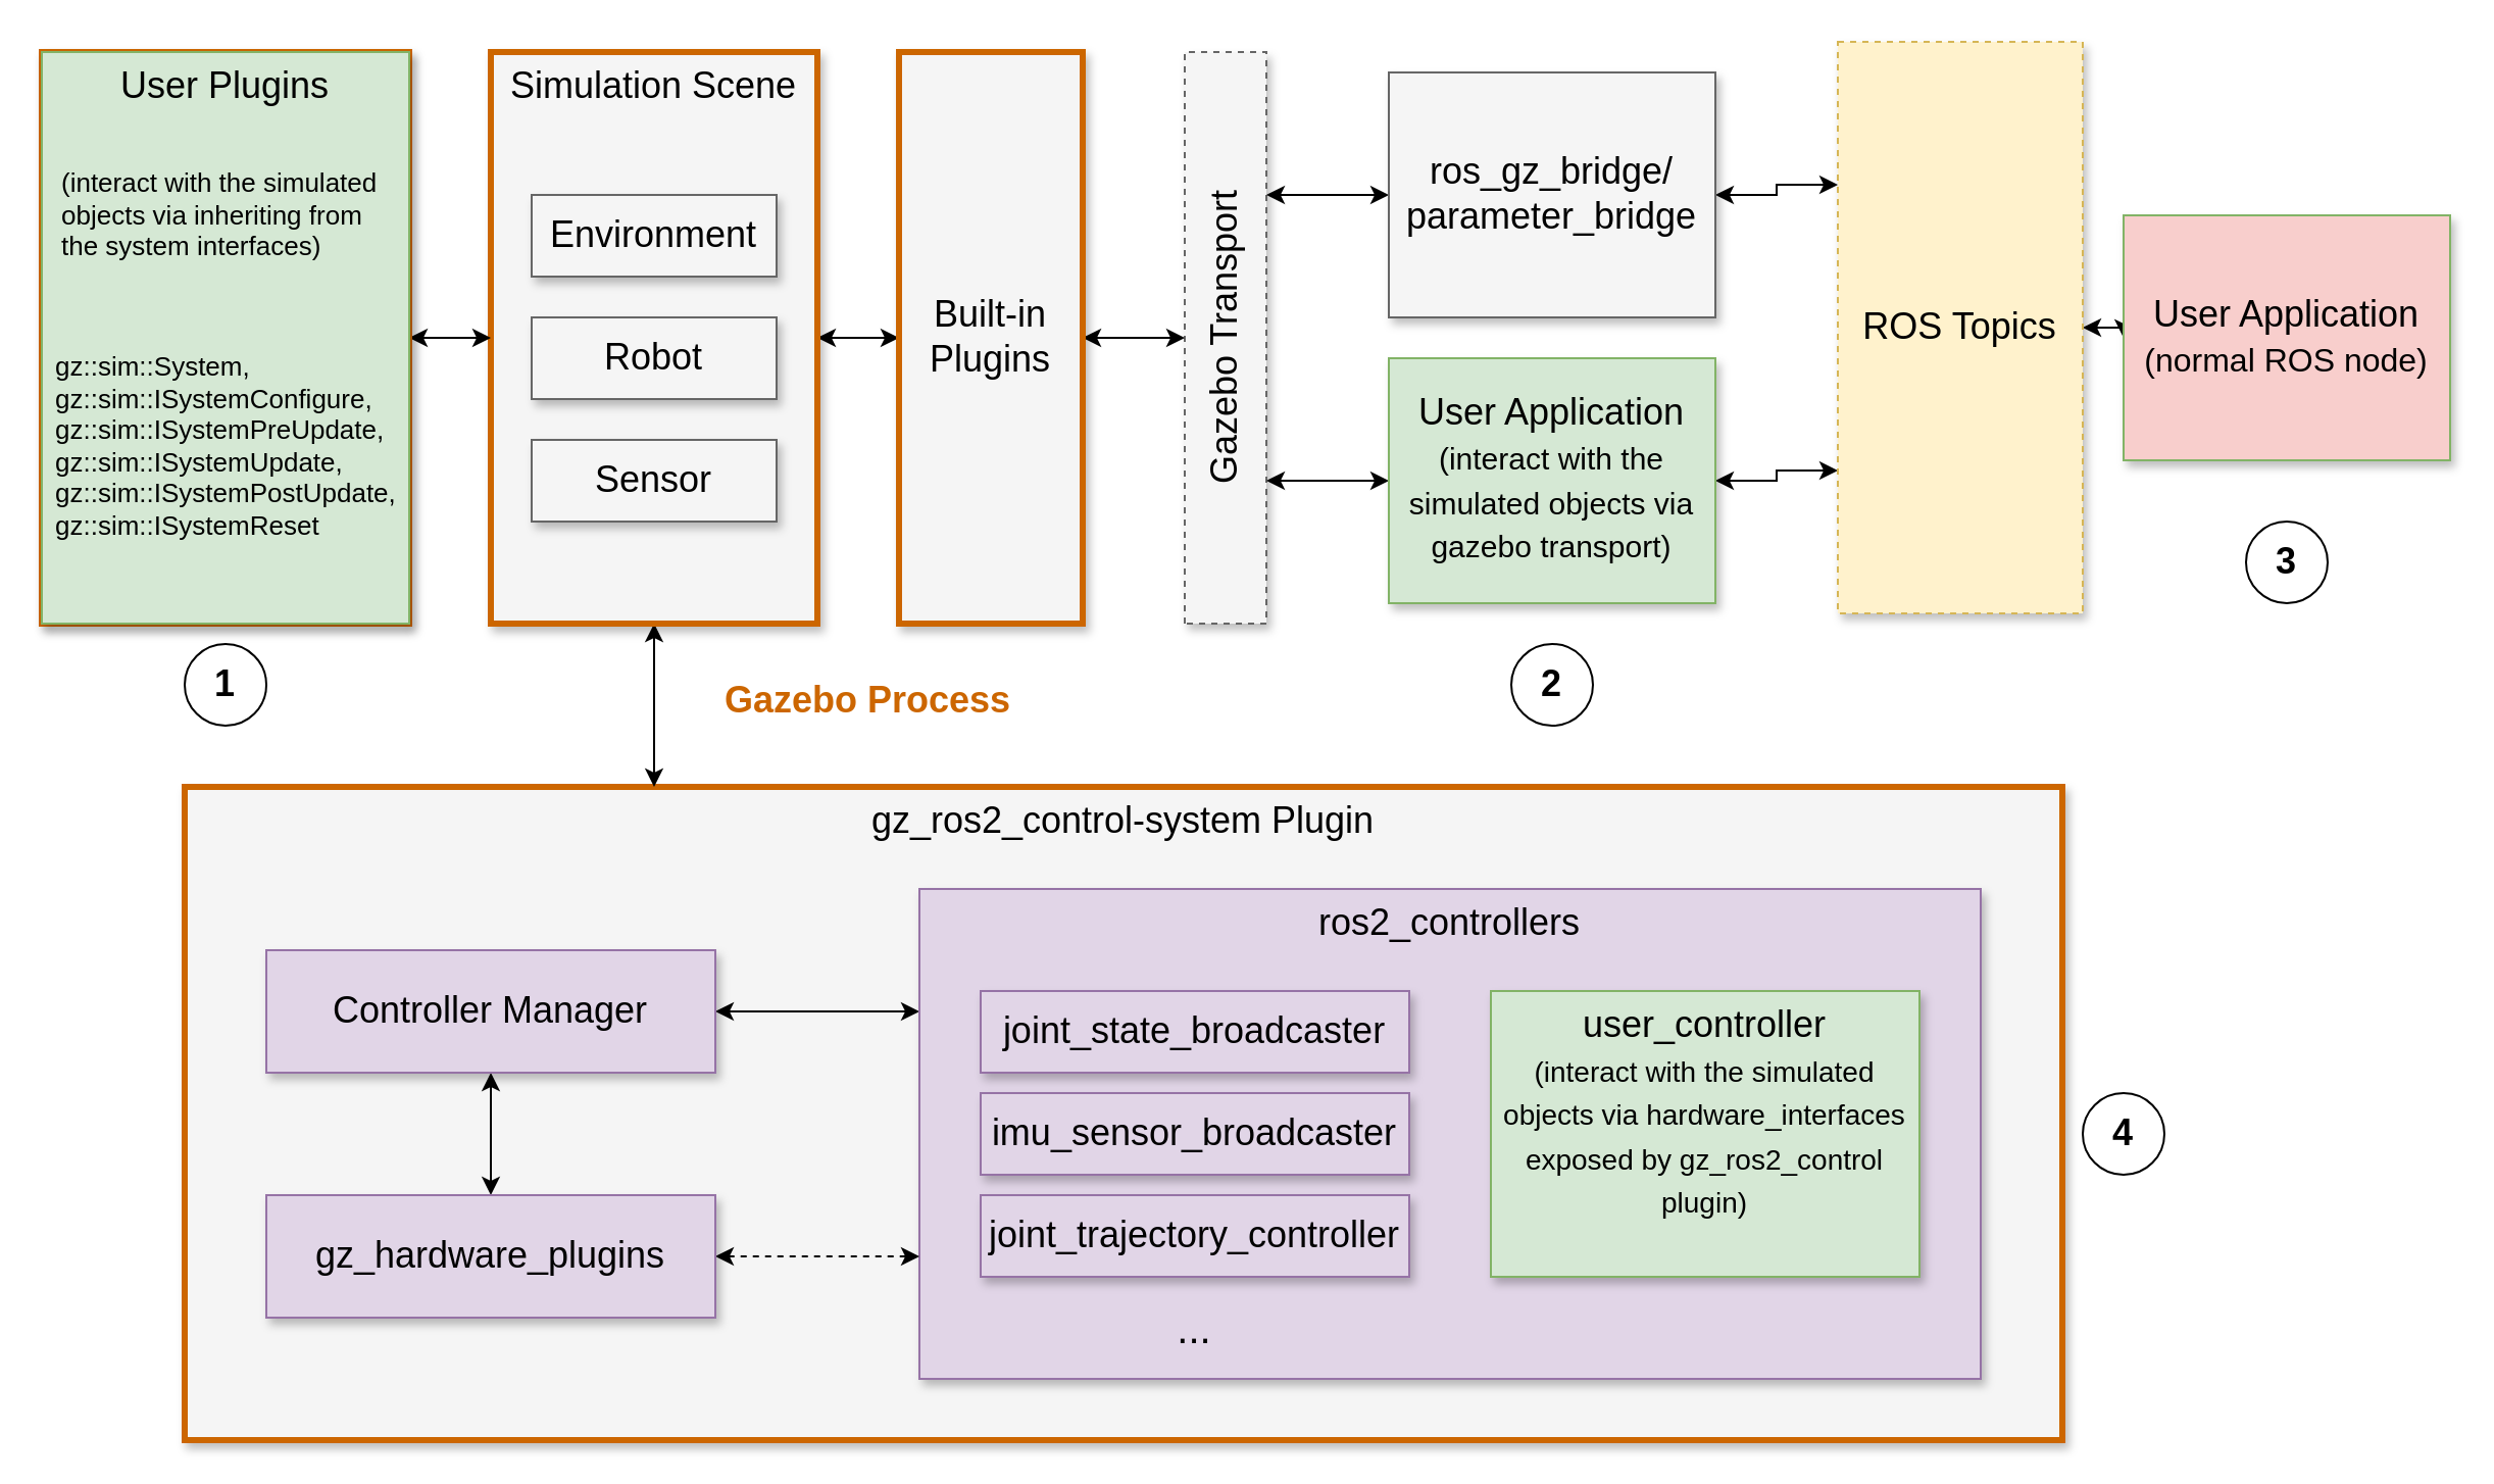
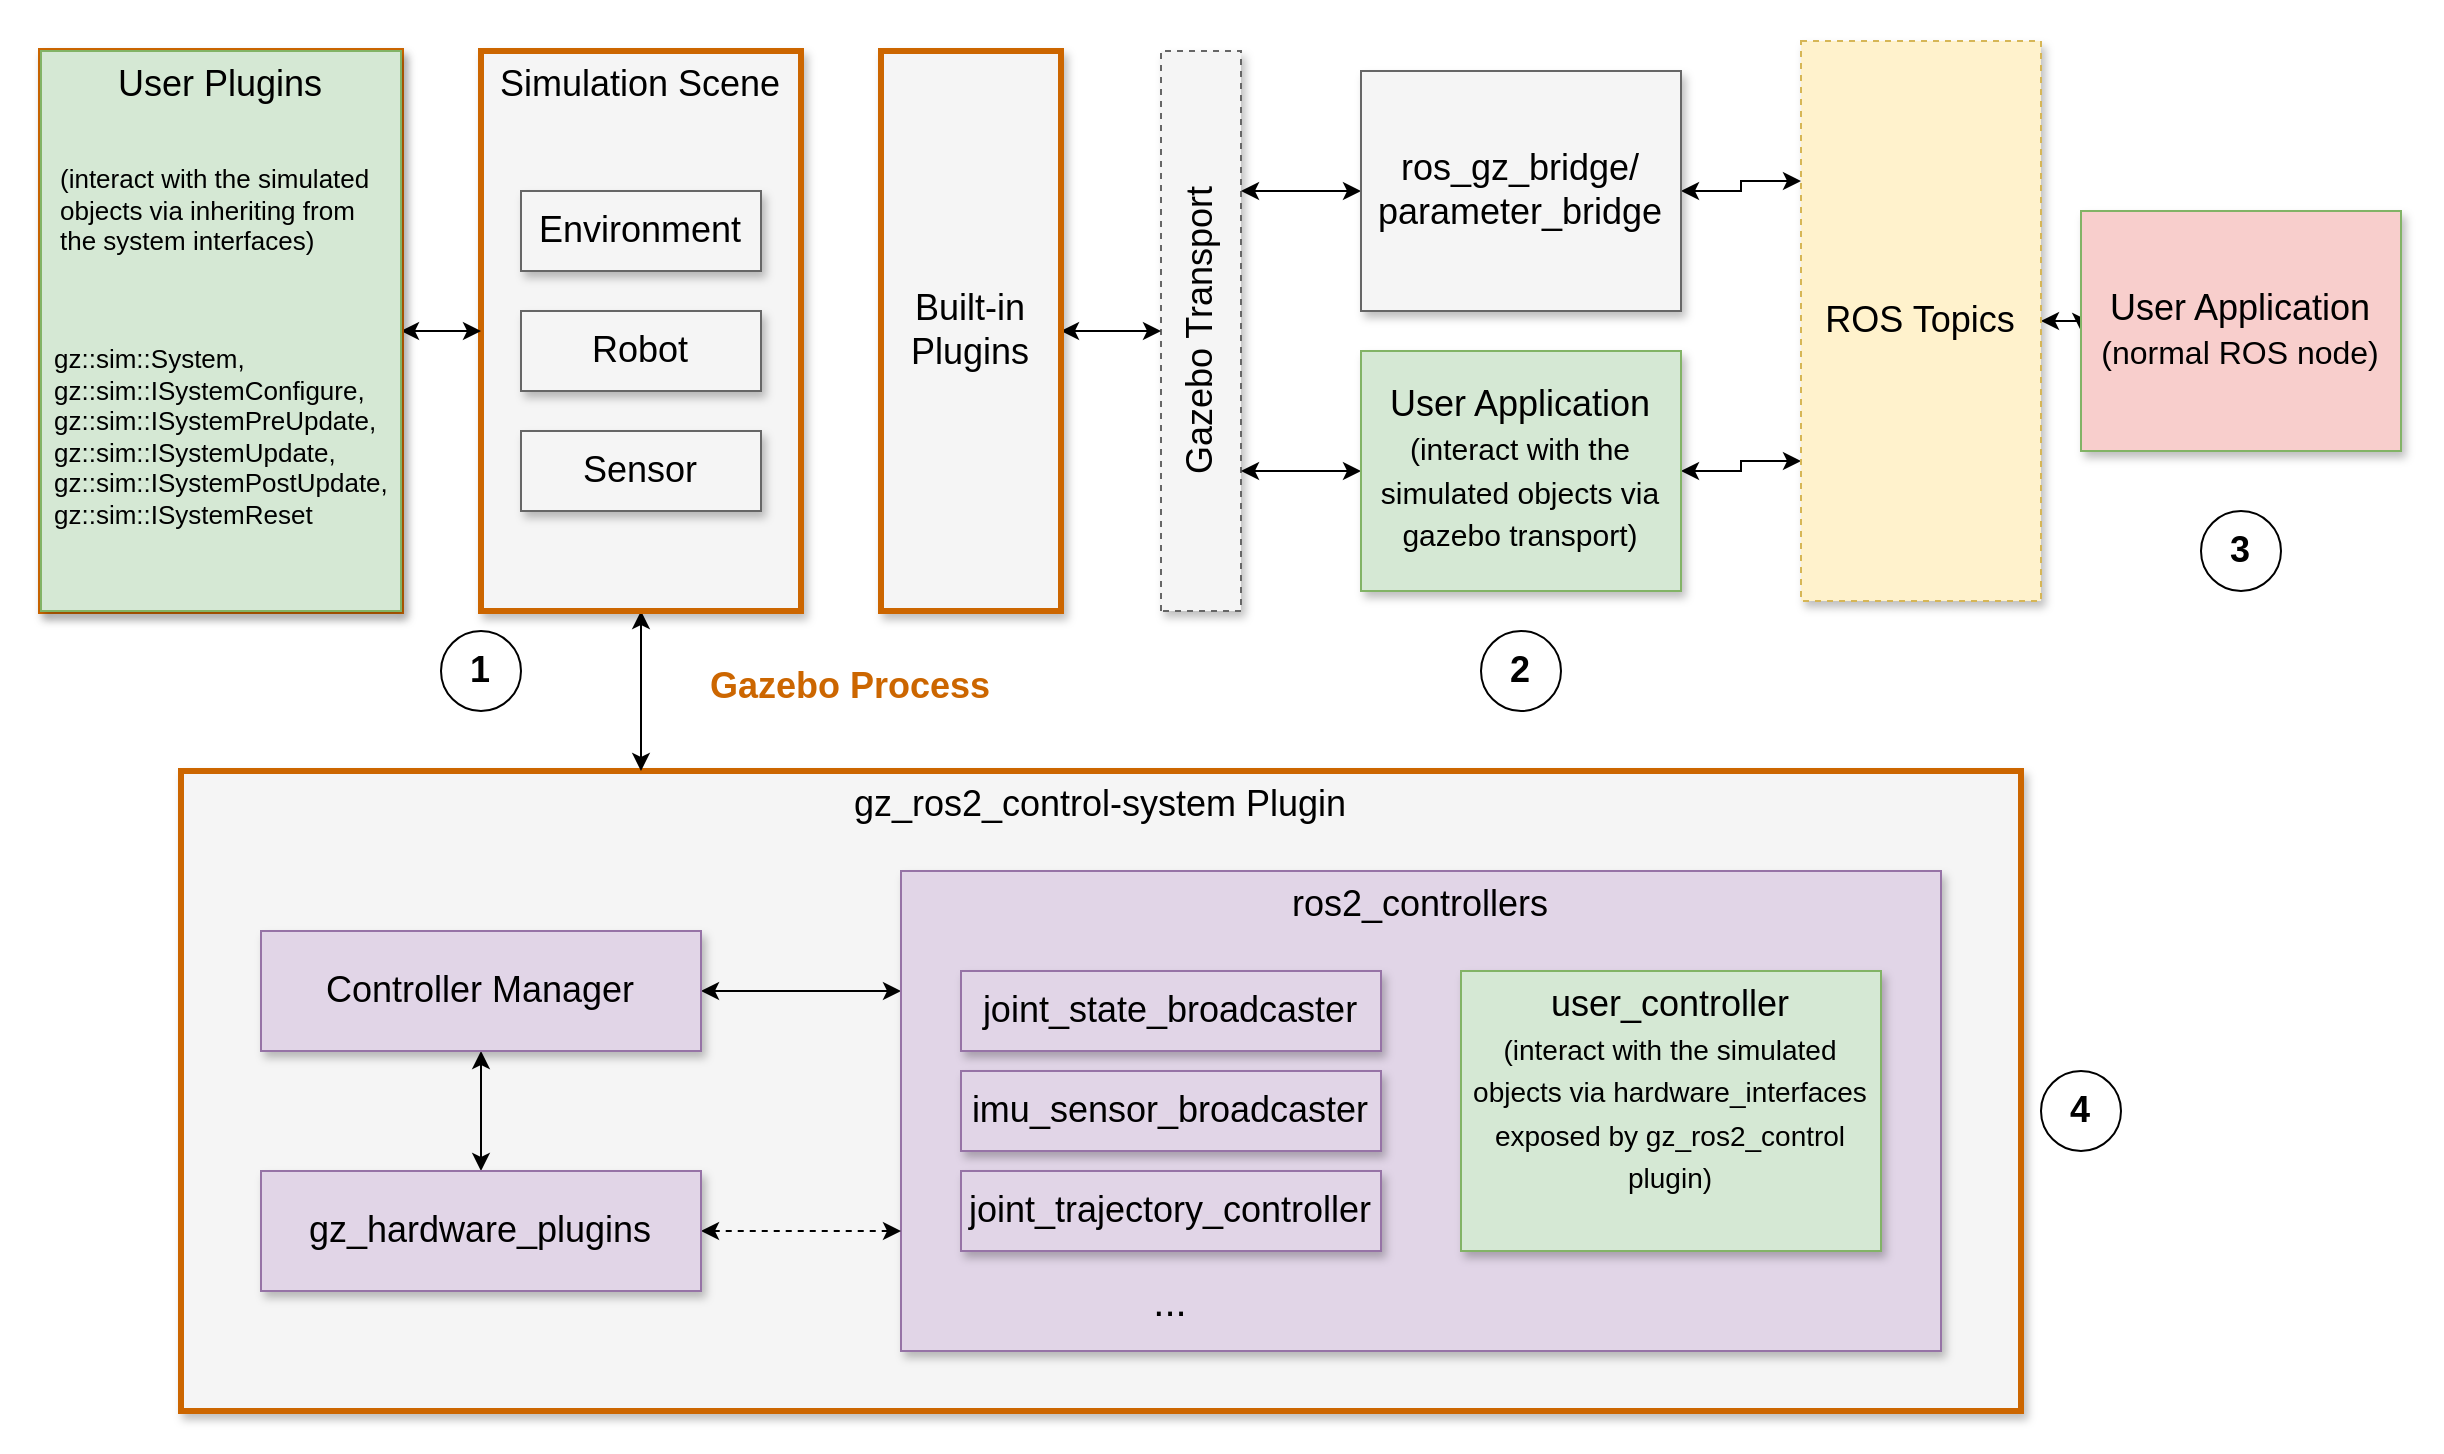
- <mxCell id="3" style="edgeStyle=orthogonalEdgeStyle;rounded=0;orthogonalLoop=1;jettySize=auto;html=1;entryX=0;entryY=0.5;entryDx=0;entryDy=0;startArrow=classic;startFill=1;" edge="1" parent="1" source="5" target="11"><mxGeometry relative="1" as="geometry" /></mxCell>
- <mxCell id="34" value="1" style="ellipse;whiteSpace=wrap;html=1;aspect=fixed;fontSize=18;fontStyle=1" vertex="1" parent="1"><mxGeometry x="90" y="315" width="40" height="40" as="geometry" /></mxCell>
+ <mxCell id="34" value="1" style="ellipse;whiteSpace=wrap;html=1;aspect=fixed;fontSize=18;fontStyle=1" vertex="1" parent="1"><mxGeometry x="220" y="315" width="40" height="40" as="geometry" /></mxCell>
